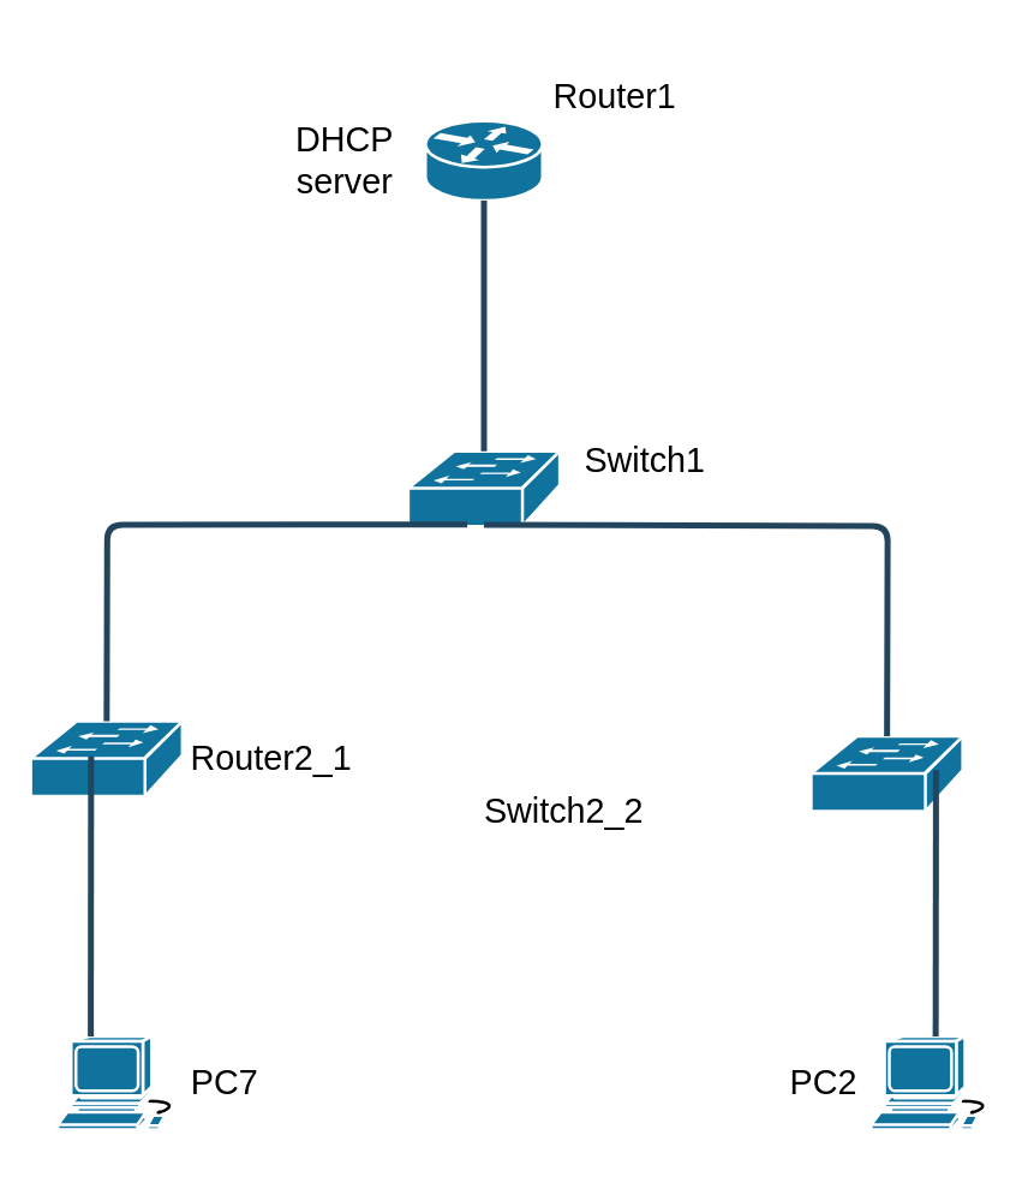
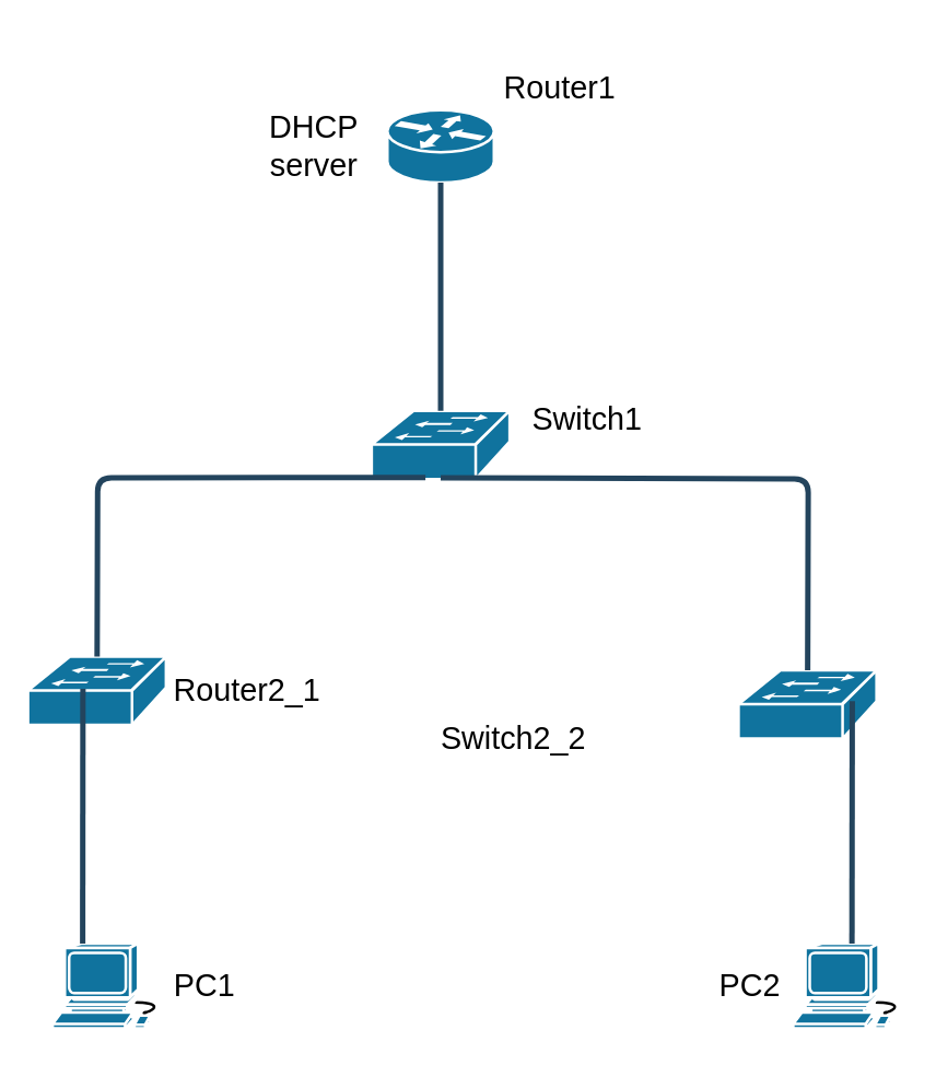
- <mxCell id="17" value="&lt;font style=&quot;font-size: 23px;&quot;&gt;PC7&lt;/font&gt;" style="text;html=1;align=center;verticalAlign=middle;whiteSpace=wrap;rounded=0;" vertex="1" parent="1"><mxGeometry x="90" y="676.75" width="119" height="88.5" as="geometry" /></mxCell>
+ <mxCell id="17" value="&lt;font style=&quot;font-size: 23px;&quot;&gt;PC1&lt;/font&gt;" style="text;html=1;align=center;verticalAlign=middle;whiteSpace=wrap;rounded=0;" vertex="1" parent="1"><mxGeometry x="90" y="676.75" width="119" height="88.5" as="geometry" /></mxCell>
